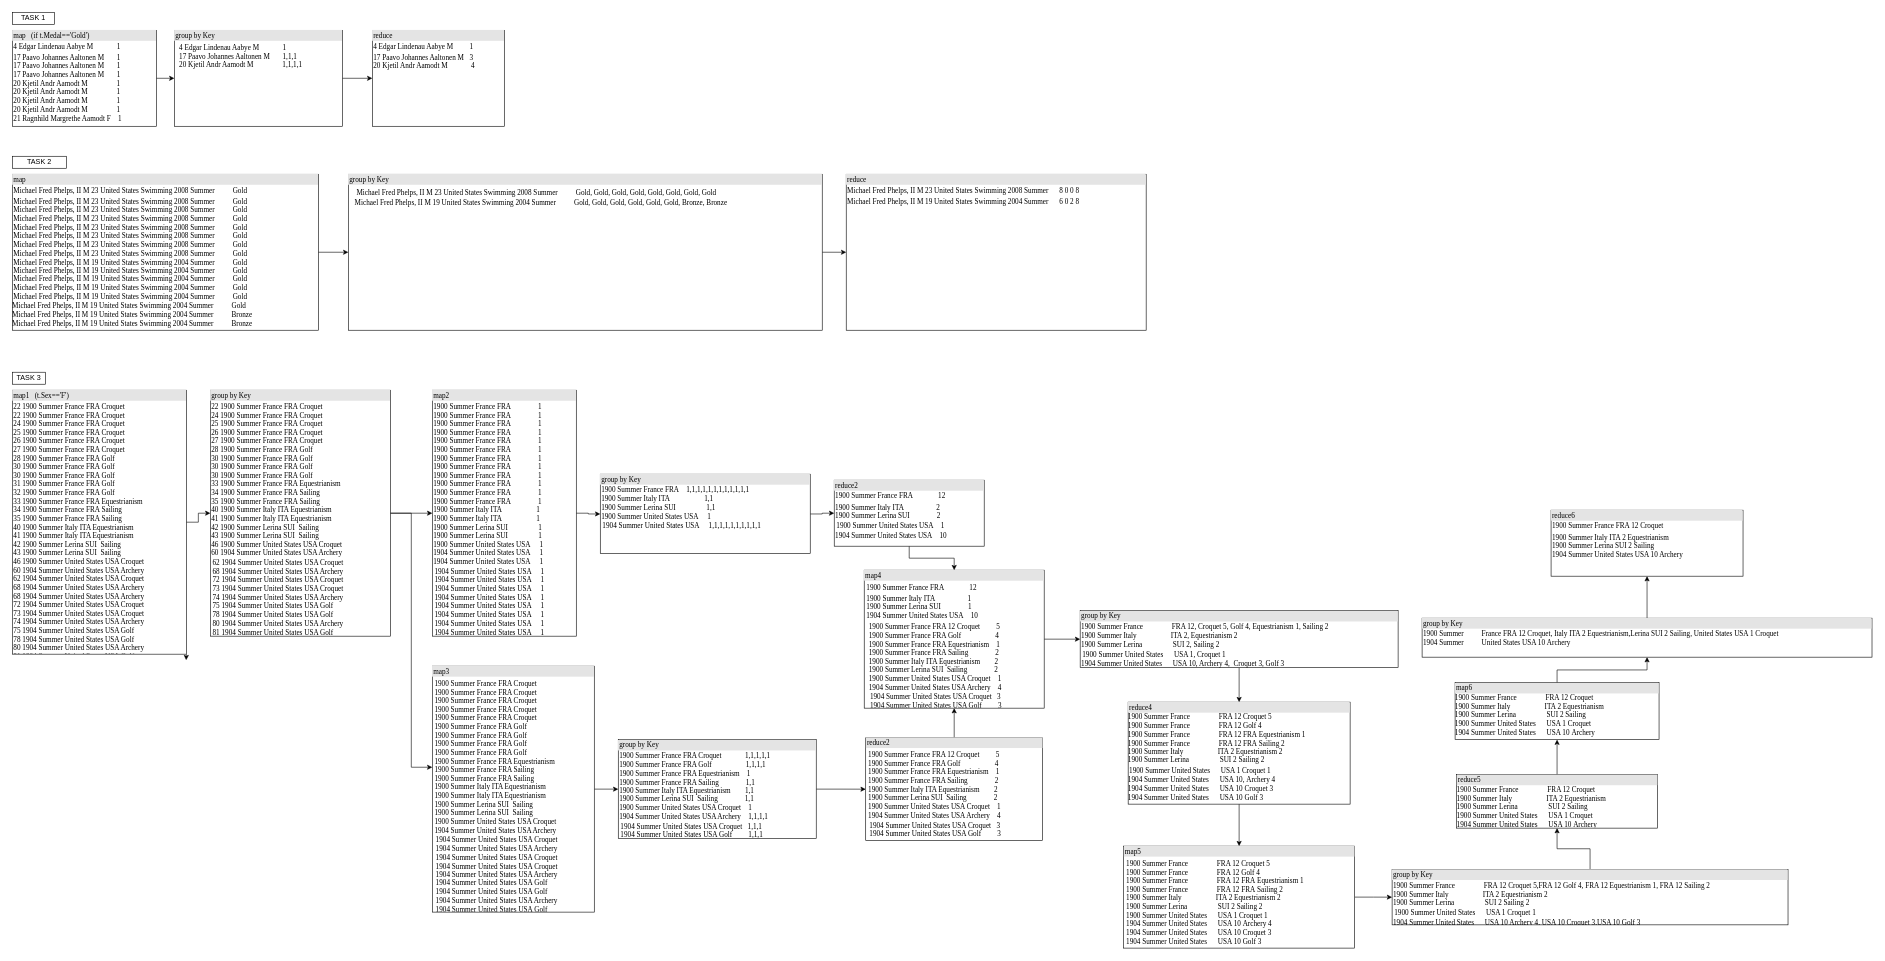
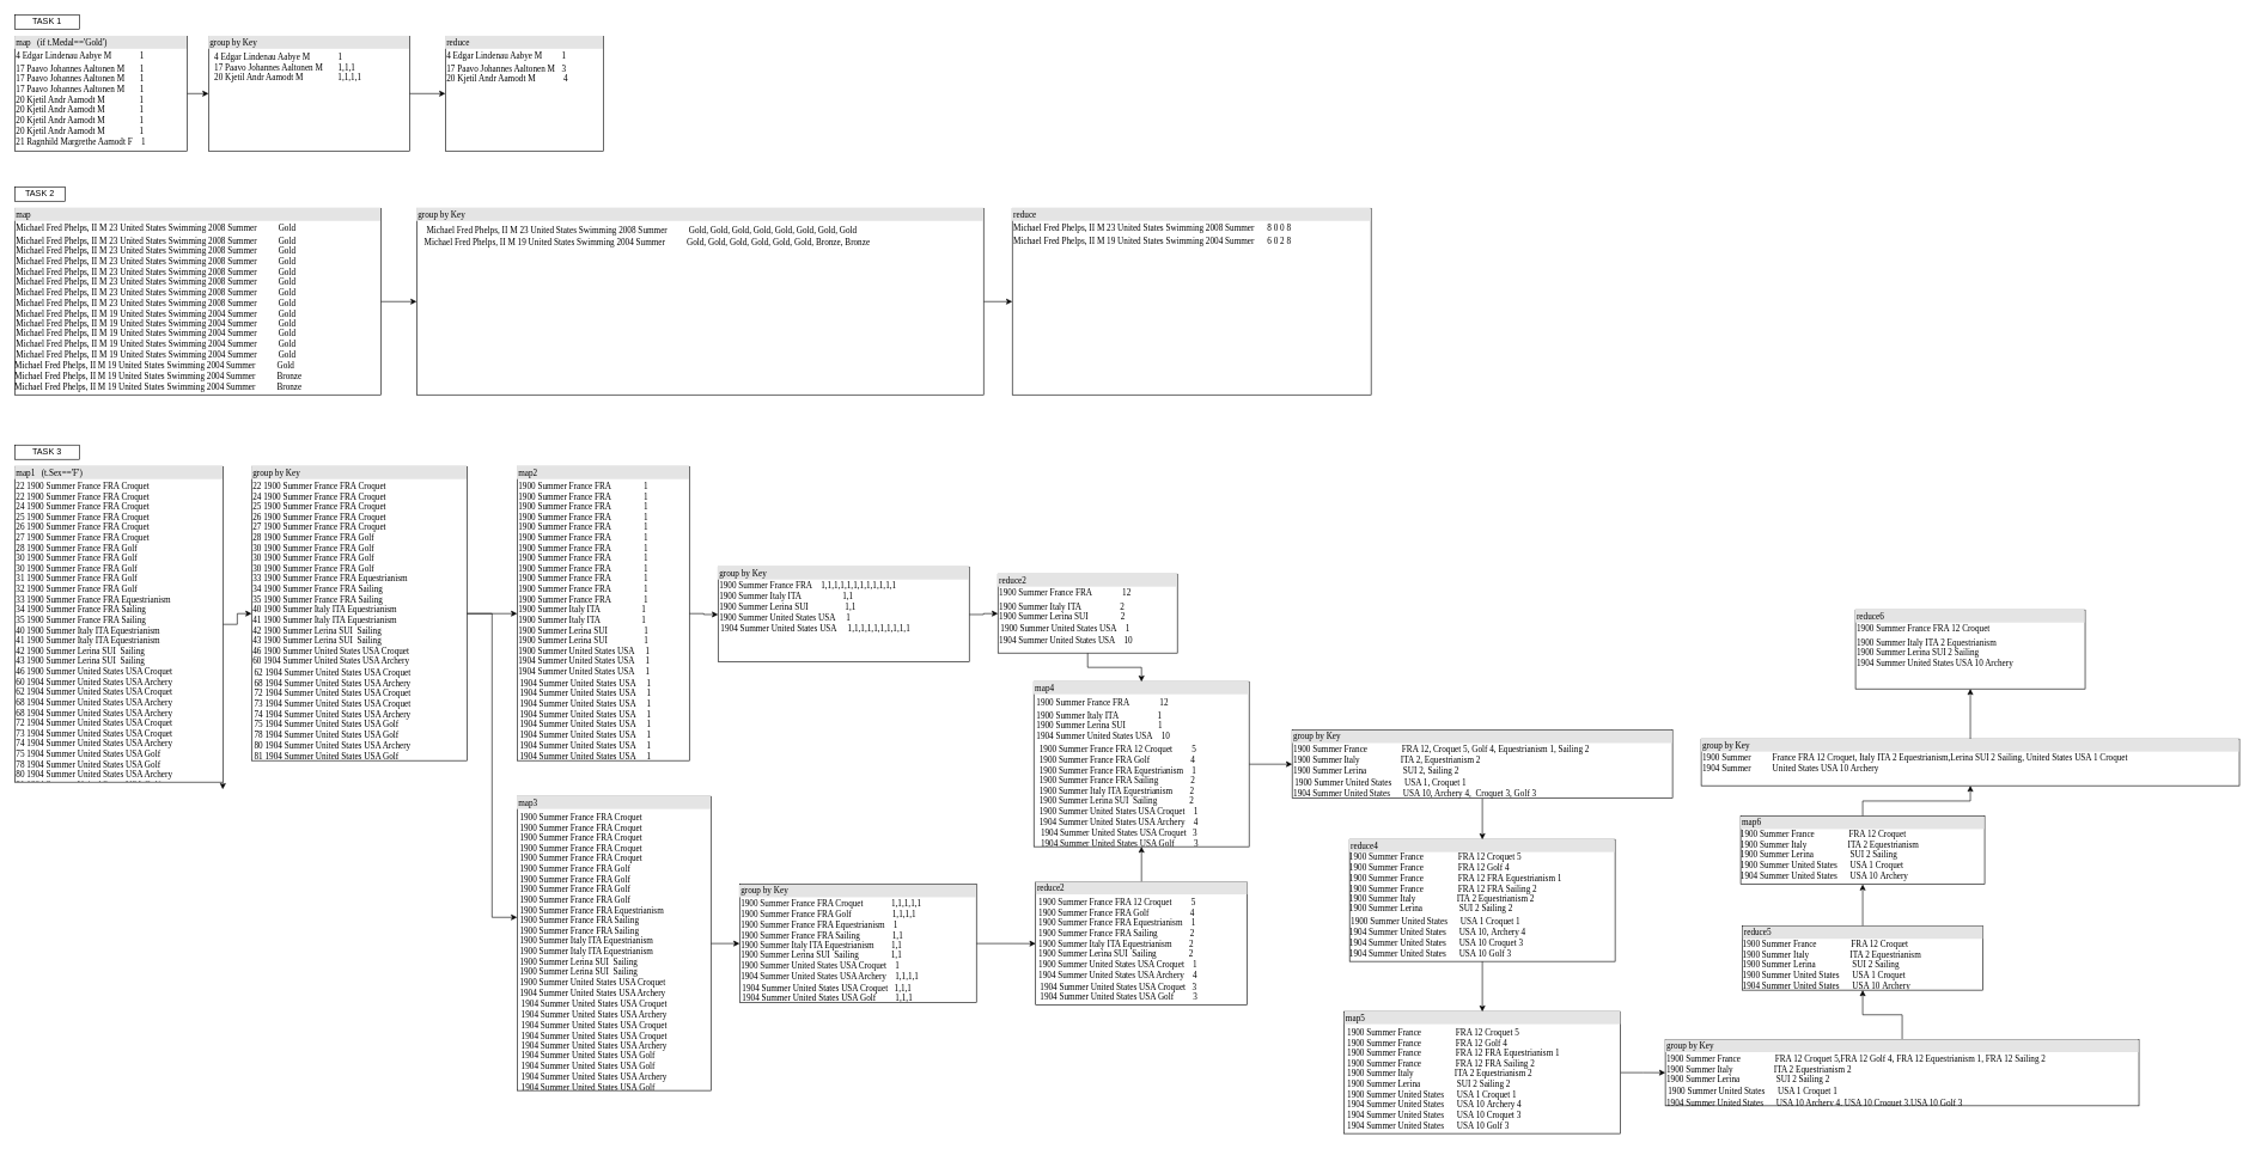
- <mxCell id="21" value="TASK 1" style="rounded=0;whiteSpace=wrap;html=1;labelBackgroundColor=#ffffff;" parent="1" vertex="1"><mxGeometry x="20" y="20" width="70" height="20" as="geometry" /></mxCell>
+ <mxCell id="21" value="TASK 1" style="rounded=0;whiteSpace=wrap;html=1;labelBackgroundColor=#ffffff;" parent="1" vertex="1"><mxGeometry x="20" y="20" width="90" height="20" as="geometry" /></mxCell>
- <mxCell id="20" value="TASK 2" style="rounded=0;whiteSpace=wrap;html=1;" parent="1" vertex="1"><mxGeometry x="20" y="260" width="90" height="20" as="geometry" /></mxCell>
+ <mxCell id="20" value="TASK 2" style="rounded=0;whiteSpace=wrap;html=1;" parent="1" vertex="1"><mxGeometry x="20" y="260" width="70" height="20" as="geometry" /></mxCell>
- <mxCell id="22" value="TASK 3" style="rounded=0;whiteSpace=wrap;html=1;" parent="1" vertex="1"><mxGeometry x="20" y="620" width="55" height="20" as="geometry" /></mxCell>
+ <mxCell id="22" value="TASK 3" style="rounded=0;whiteSpace=wrap;html=1;" parent="1" vertex="1"><mxGeometry x="20" y="620" width="90" height="20" as="geometry" /></mxCell>
